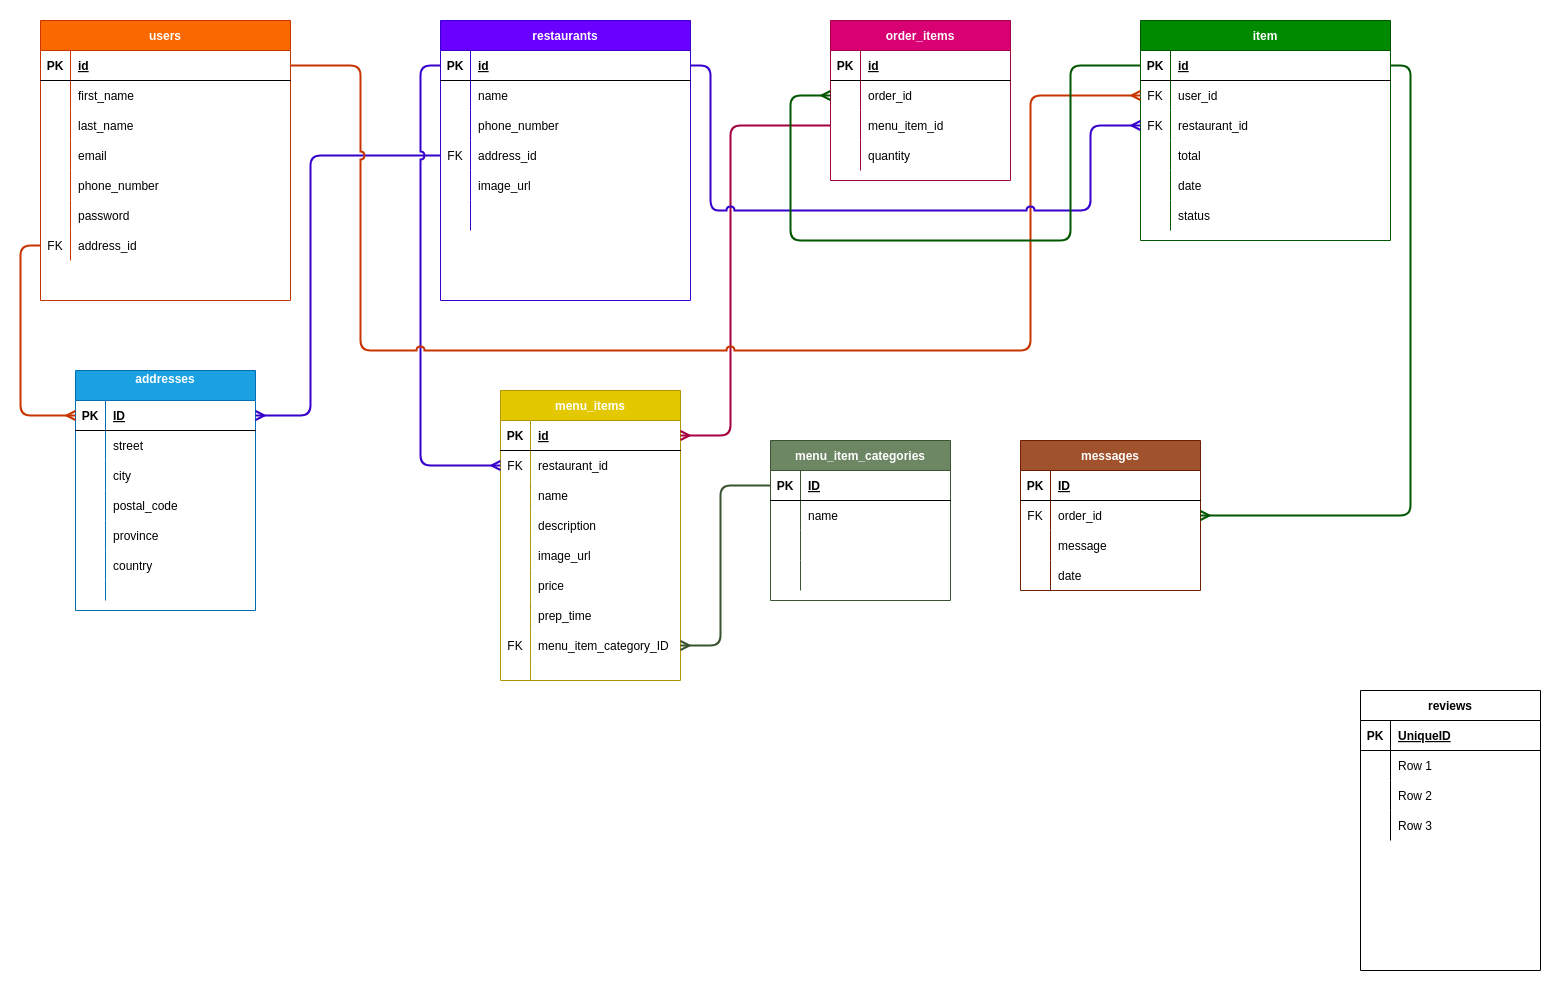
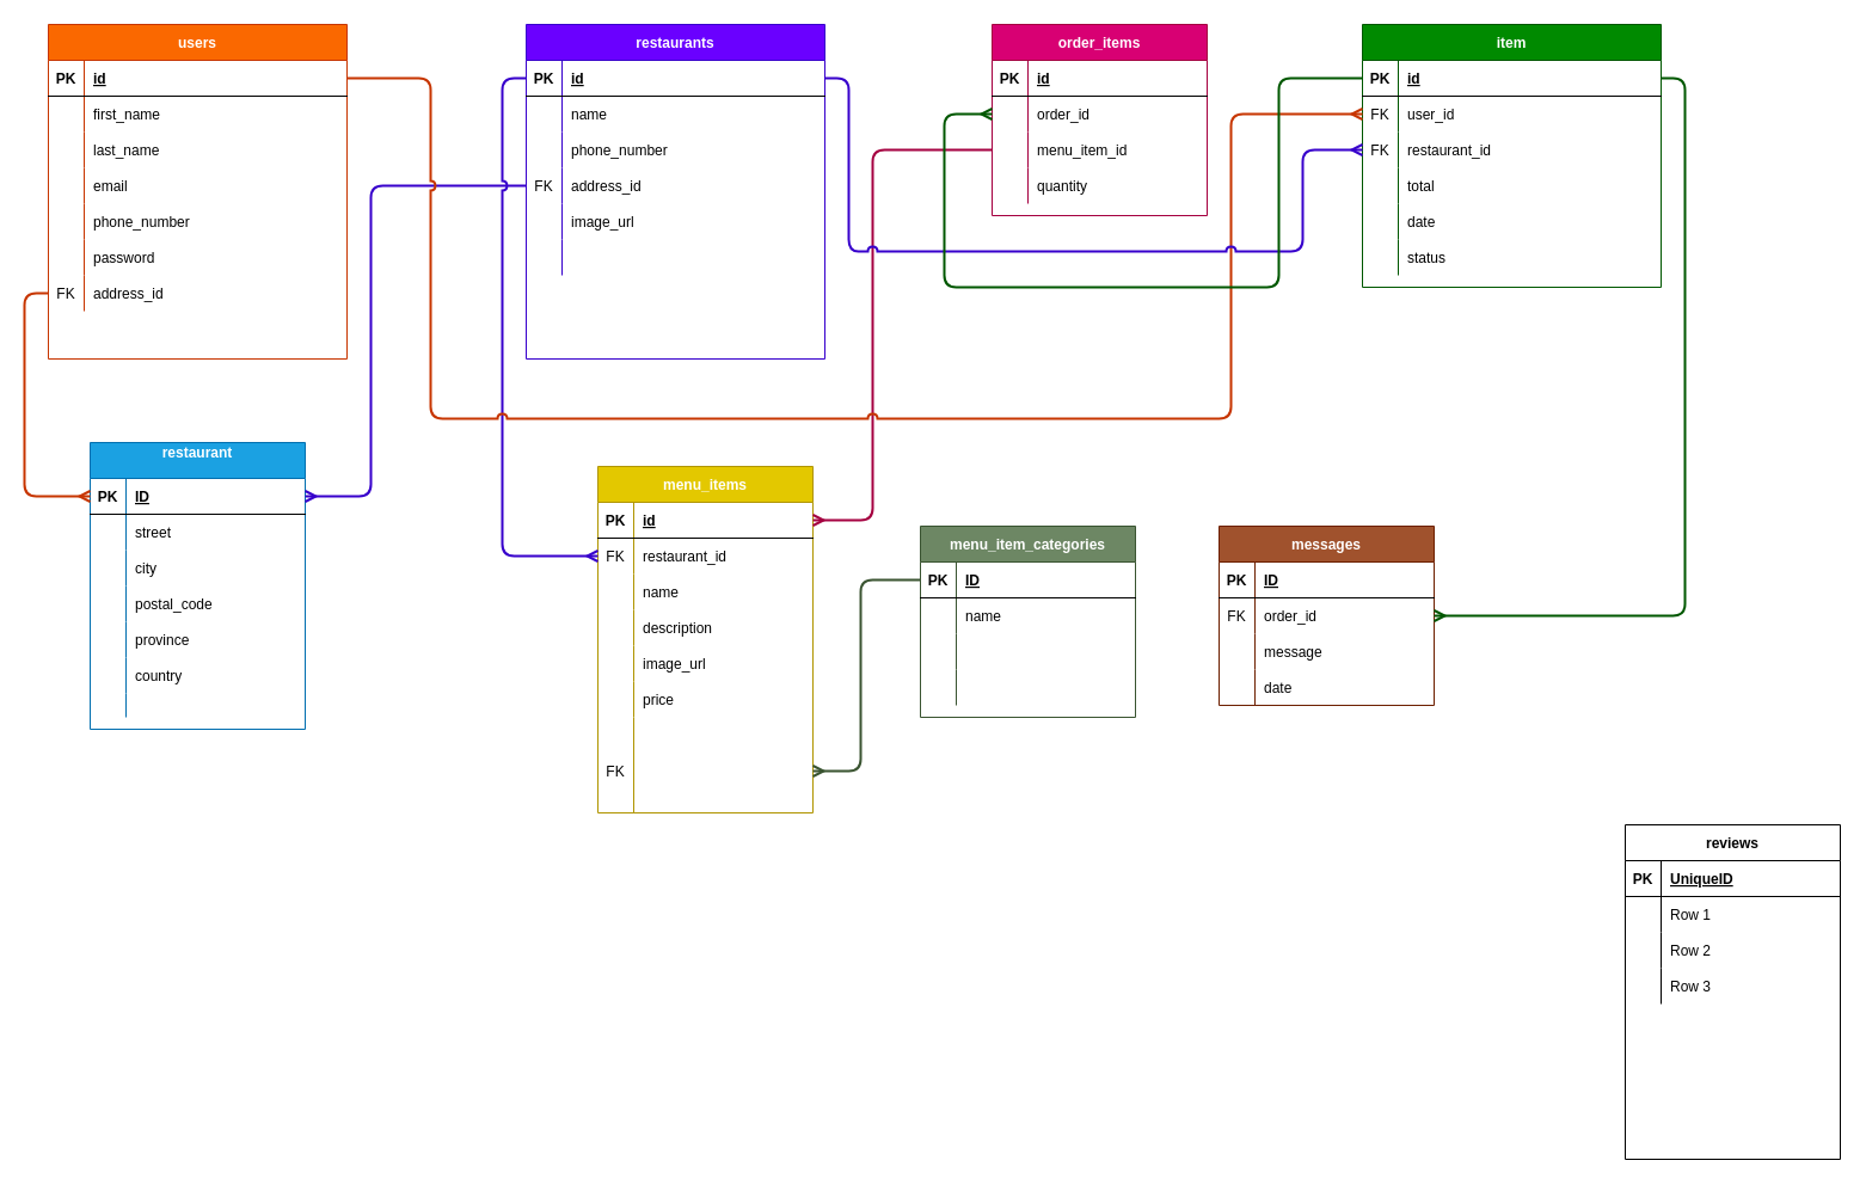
- <mxCell id="116" value="addresses&#10;" style="shape=table;startSize=30;container=1;collapsible=1;childLayout=tableLayout;fixedRows=1;rowLines=0;fontStyle=1;align=center;resizeLast=1;fillColor=#1ba1e2;strokeColor=#006EAF;fontColor=#ffffff;" parent="1" vertex="1"><mxGeometry x="75" y="370" width="180" height="240" as="geometry" /></mxCell>
+ <mxCell id="116" value="restaurant&#10;" style="shape=table;startSize=30;container=1;collapsible=1;childLayout=tableLayout;fixedRows=1;rowLines=0;fontStyle=1;align=center;resizeLast=1;fillColor=#1ba1e2;strokeColor=#006EAF;fontColor=#ffffff;" parent="1" vertex="1"><mxGeometry x="75" y="370" width="180" height="240" as="geometry" /></mxCell>
- <mxCell id="83" value="prep_time" style="shape=partialRectangle;connectable=0;fillColor=none;top=0;left=0;bottom=0;right=0;align=left;spacingLeft=6;overflow=hidden;" parent="81" vertex="1"><mxGeometry x="30" width="150" height="30" as="geometry" /></mxCell>
- <mxCell id="86" value="menu_item_category_ID" style="shape=partialRectangle;connectable=0;fillColor=none;top=0;left=0;bottom=0;right=0;align=left;spacingLeft=6;overflow=hidden;" parent="84" vertex="1"><mxGeometry x="30" width="150" height="30" as="geometry" /></mxCell>
